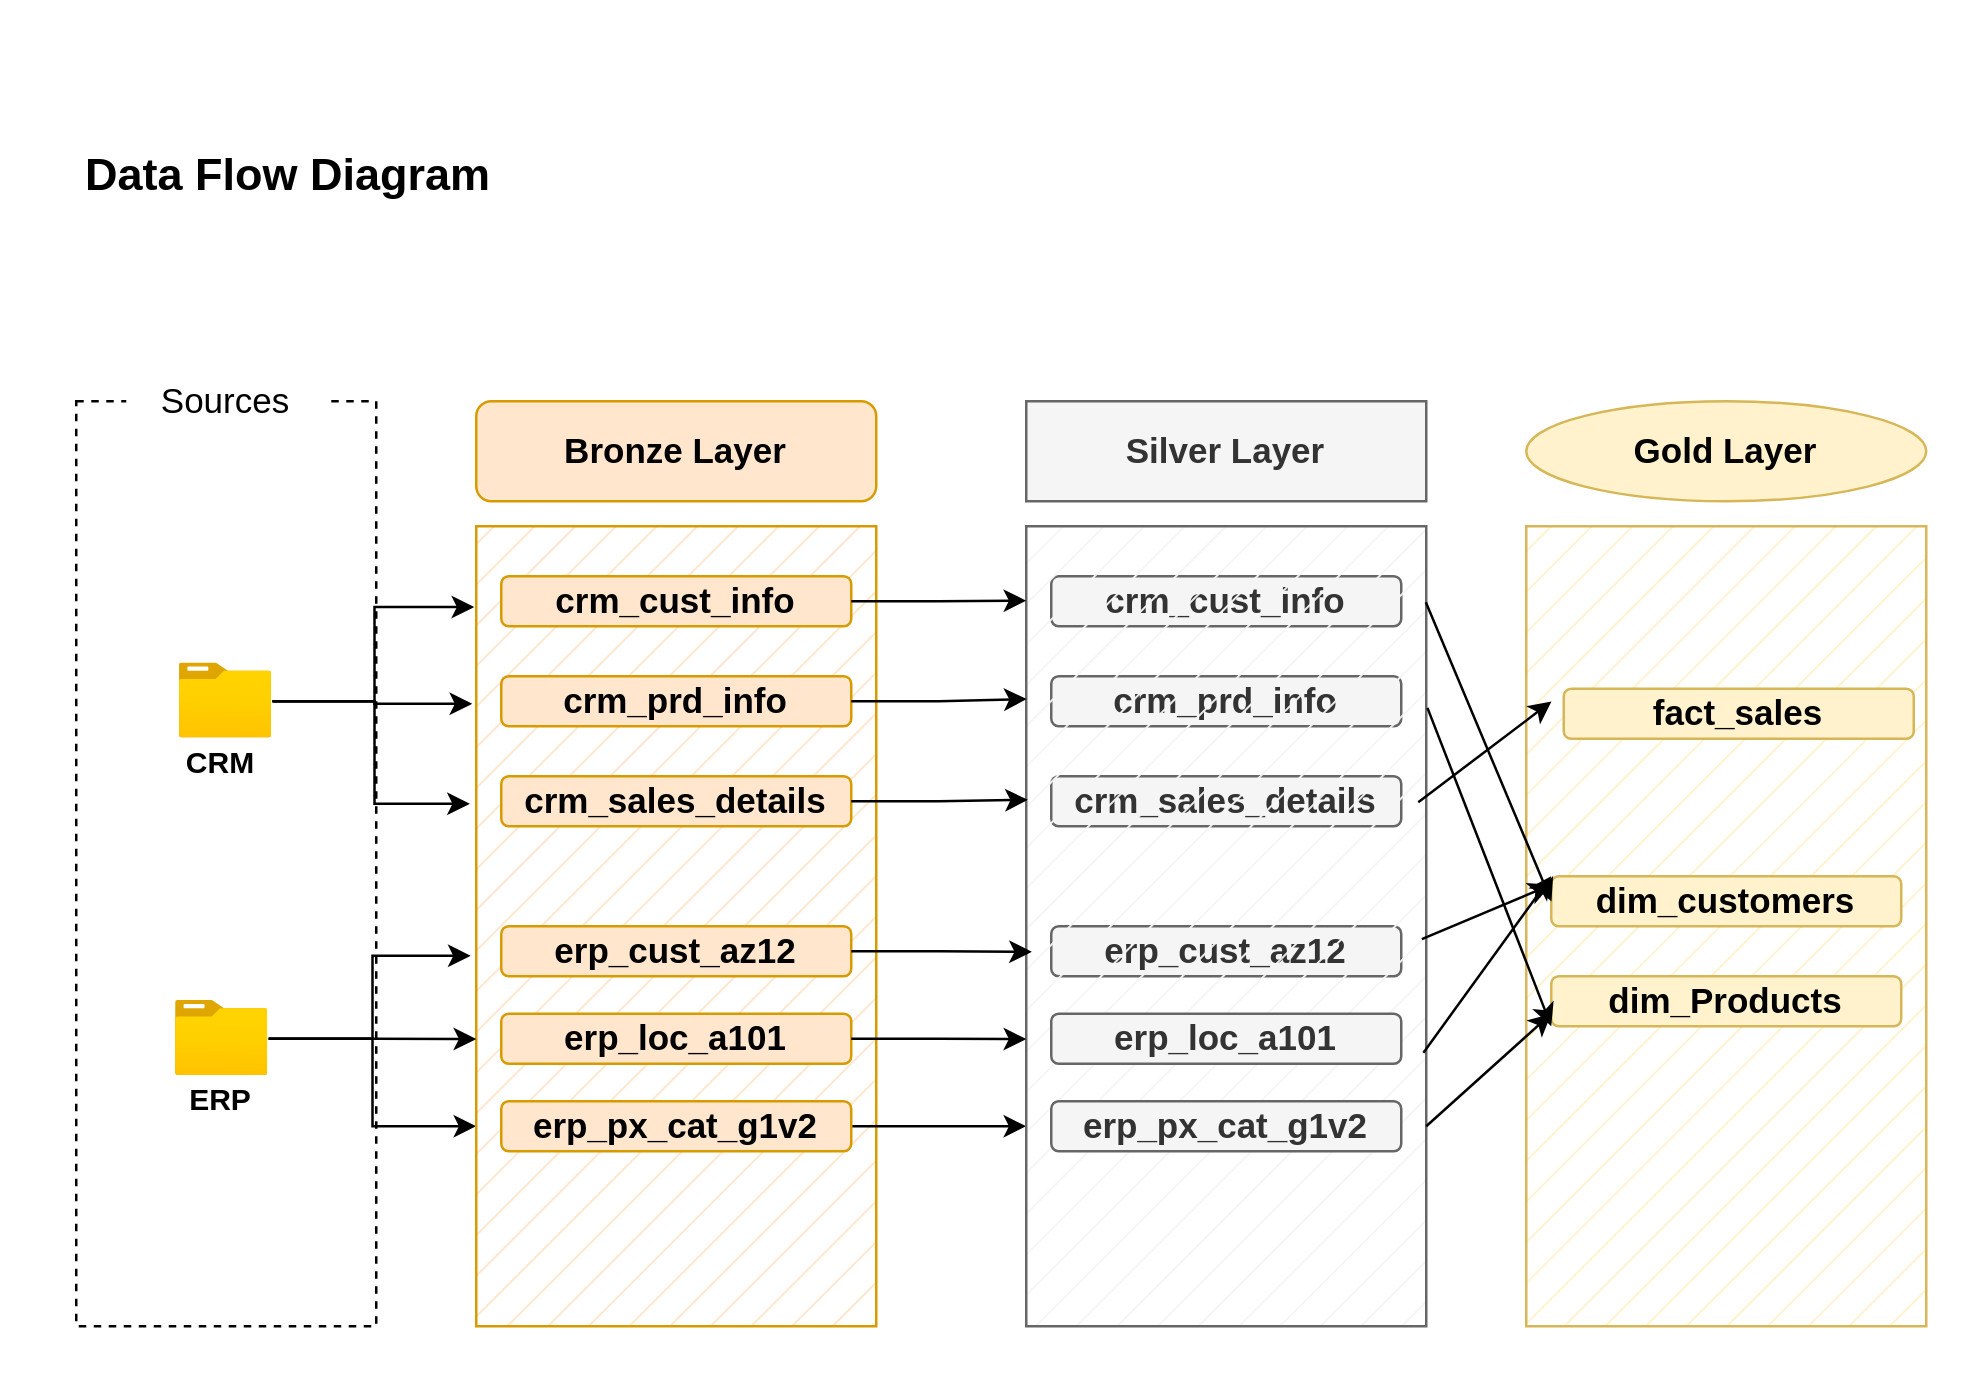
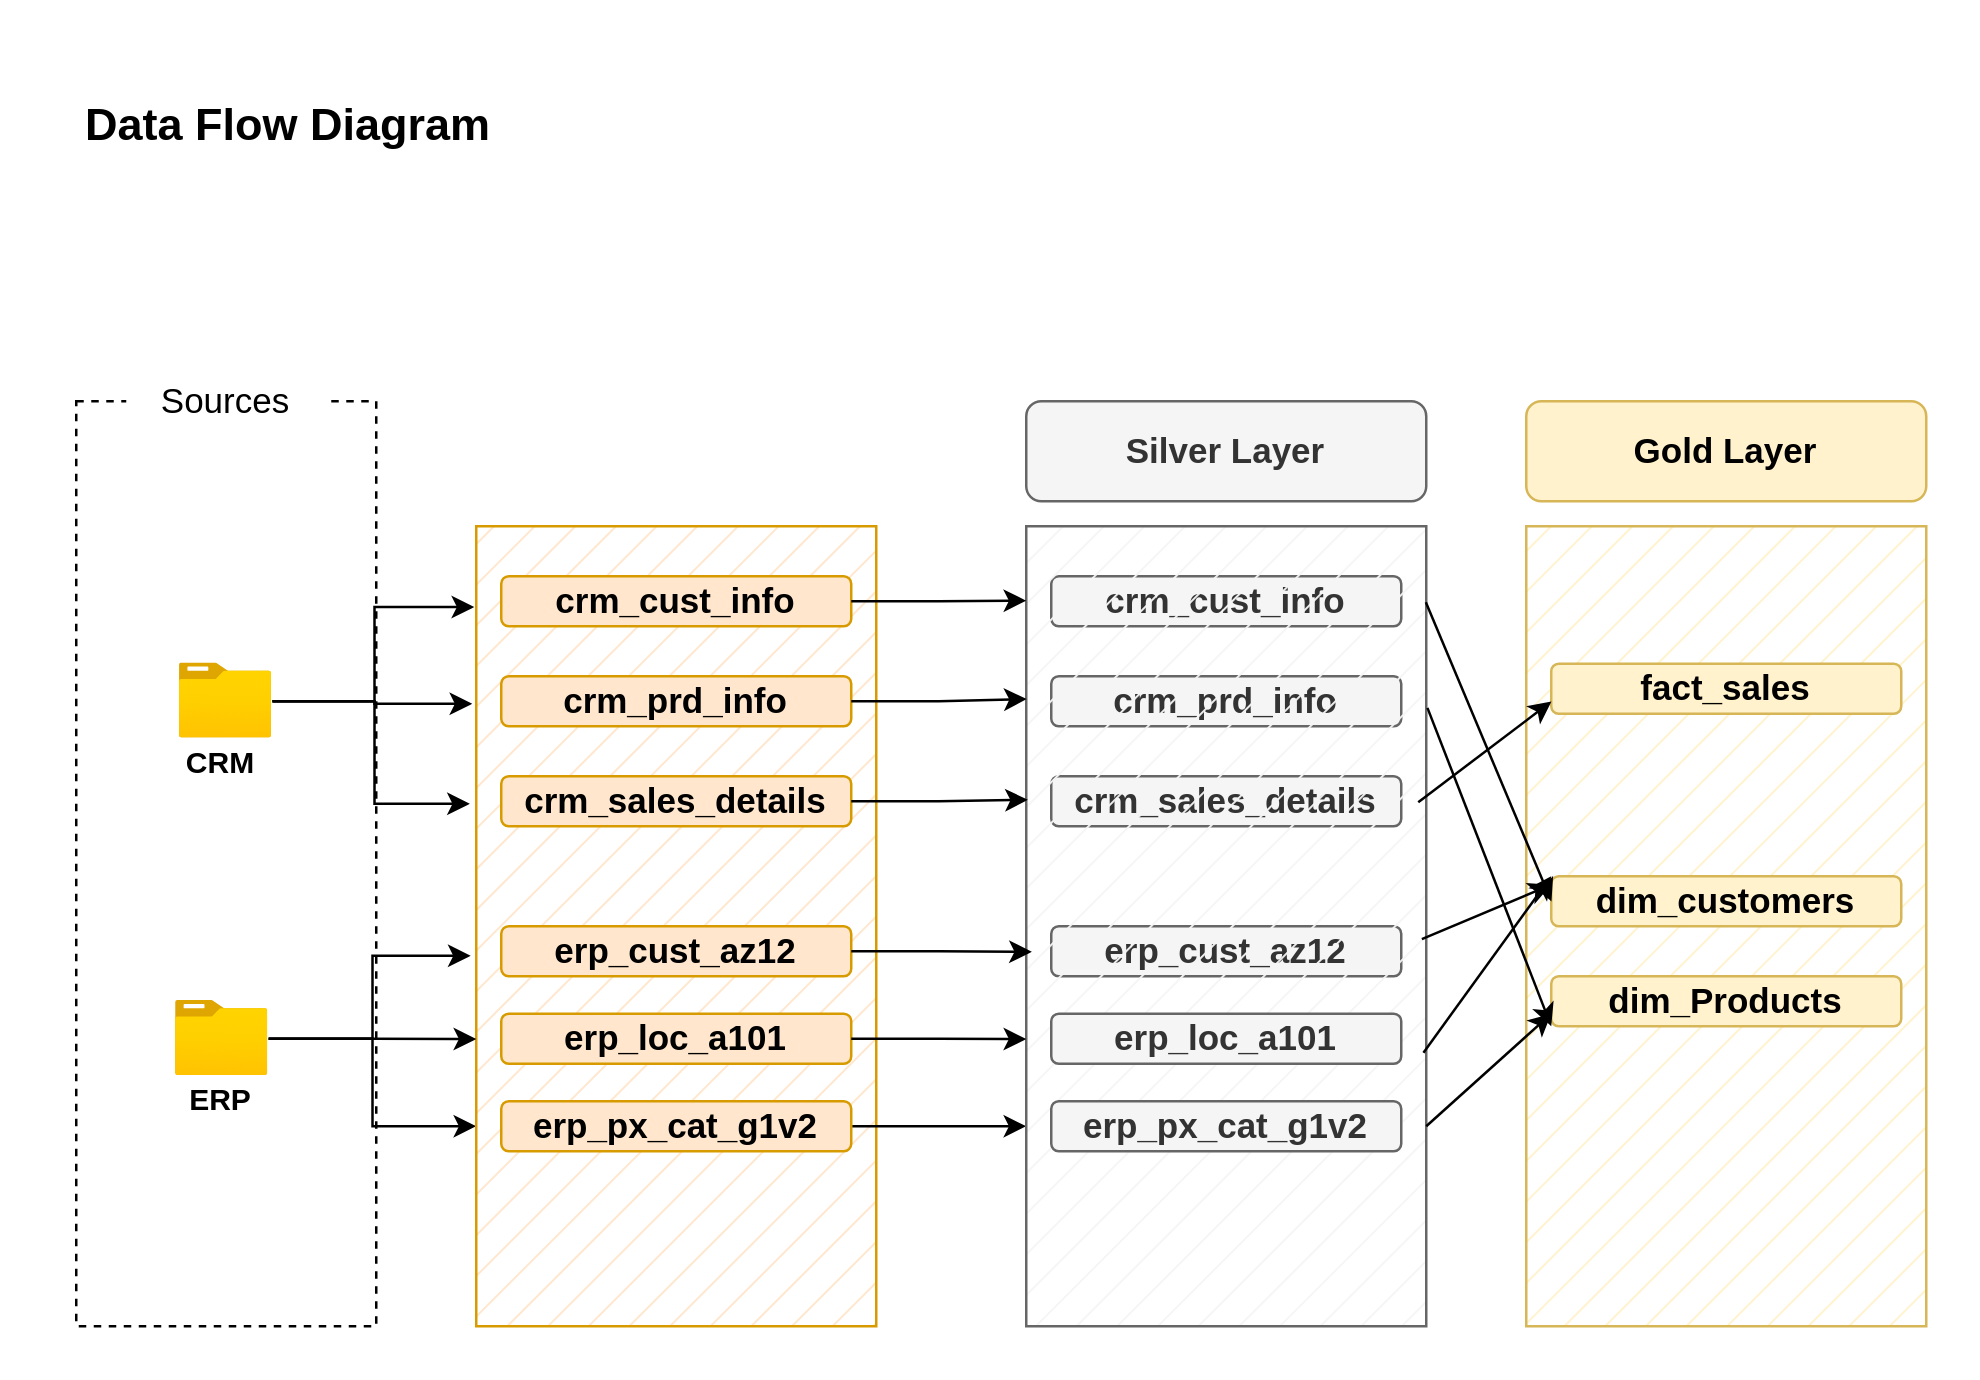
- <mxCell id="18" value="&lt;b&gt;&lt;font style=&quot;font-size: 18px;&quot;&gt;Data Flow Diagram&lt;/font&gt;&lt;/b&gt;" style="rounded=1;whiteSpace=wrap;html=1;fillColor=none;strokeColor=none;" parent="1" vertex="1"><mxGeometry x="20" y="40" width="190" height="60" as="geometry" /></mxCell>
+ <mxCell id="18" value="&lt;b&gt;&lt;font style=&quot;font-size: 18px;&quot;&gt;Data Flow Diagram&lt;/font&gt;&lt;/b&gt;" style="rounded=1;whiteSpace=wrap;html=1;fillColor=none;strokeColor=none;" parent="1" vertex="1"><mxGeometry x="20" y="20" width="190" height="60" as="geometry" /></mxCell>
- <mxCell id="10" value="&lt;b&gt;&lt;font style=&quot;font-size: 14px;&quot;&gt;Bronze Layer&lt;/font&gt;&lt;/b&gt;" style="rounded=1;whiteSpace=wrap;html=1;fillColor=#ffe6cc;strokeColor=#d79b00;" parent="1" vertex="1"><mxGeometry x="190" y="160" width="160" height="40" as="geometry" /></mxCell>
- <mxCell id="24" value="&lt;span style=&quot;font-size: 14px;&quot;&gt;&lt;b&gt;Silver Layer&lt;/b&gt;&lt;/span&gt;" style="whiteSpace=wrap;html=1;fillColor=#f5f5f5;strokeColor=#666666;fontColor=#333333;rounded=0;" parent="1" vertex="1"><mxGeometry x="410" y="160" width="160" height="40" as="geometry" /></mxCell>
+ <mxCell id="24" value="&lt;span style=&quot;font-size: 14px;&quot;&gt;&lt;b&gt;Silver Layer&lt;/b&gt;&lt;/span&gt;" style="rounded=1;whiteSpace=wrap;html=1;fillColor=#f5f5f5;strokeColor=#666666;fontColor=#333333;" parent="1" vertex="1"><mxGeometry x="410" y="160" width="160" height="40" as="geometry" /></mxCell>
- <mxCell id="37" value="&lt;span style=&quot;font-size: 14px;&quot;&gt;&lt;b&gt;Gold Layer&lt;/b&gt;&lt;/span&gt;" style="ellipse;whiteSpace=wrap;html=1;fillColor=#fff2cc;strokeColor=#d6b656;" vertex="1" parent="1"><mxGeometry x="610" y="160" width="160" height="40" as="geometry" /></mxCell>
+ <mxCell id="37" value="&lt;span style=&quot;font-size: 14px;&quot;&gt;&lt;b&gt;Gold Layer&lt;/b&gt;&lt;/span&gt;" style="rounded=1;whiteSpace=wrap;html=1;fillColor=#fff2cc;strokeColor=#d6b656;" vertex="1" parent="1"><mxGeometry x="610" y="160" width="160" height="40" as="geometry" /></mxCell>
- <mxCell id="39" value="&lt;span style=&quot;font-size: 14px;&quot;&gt;&lt;b&gt;fact_sales&lt;/b&gt;&lt;/span&gt;" style="rounded=1;whiteSpace=wrap;html=1;fillColor=#fff2cc;strokeColor=#d6b656;" vertex="1" parent="1"><mxGeometry x="625" y="275" width="140" height="20" as="geometry" /></mxCell>
+ <mxCell id="39" value="&lt;span style=&quot;font-size: 14px;&quot;&gt;&lt;b&gt;fact_sales&lt;/b&gt;&lt;/span&gt;" style="rounded=1;whiteSpace=wrap;html=1;fillColor=#fff2cc;strokeColor=#d6b656;" vertex="1" parent="1"><mxGeometry x="620" y="265" width="140" height="20" as="geometry" /></mxCell>
